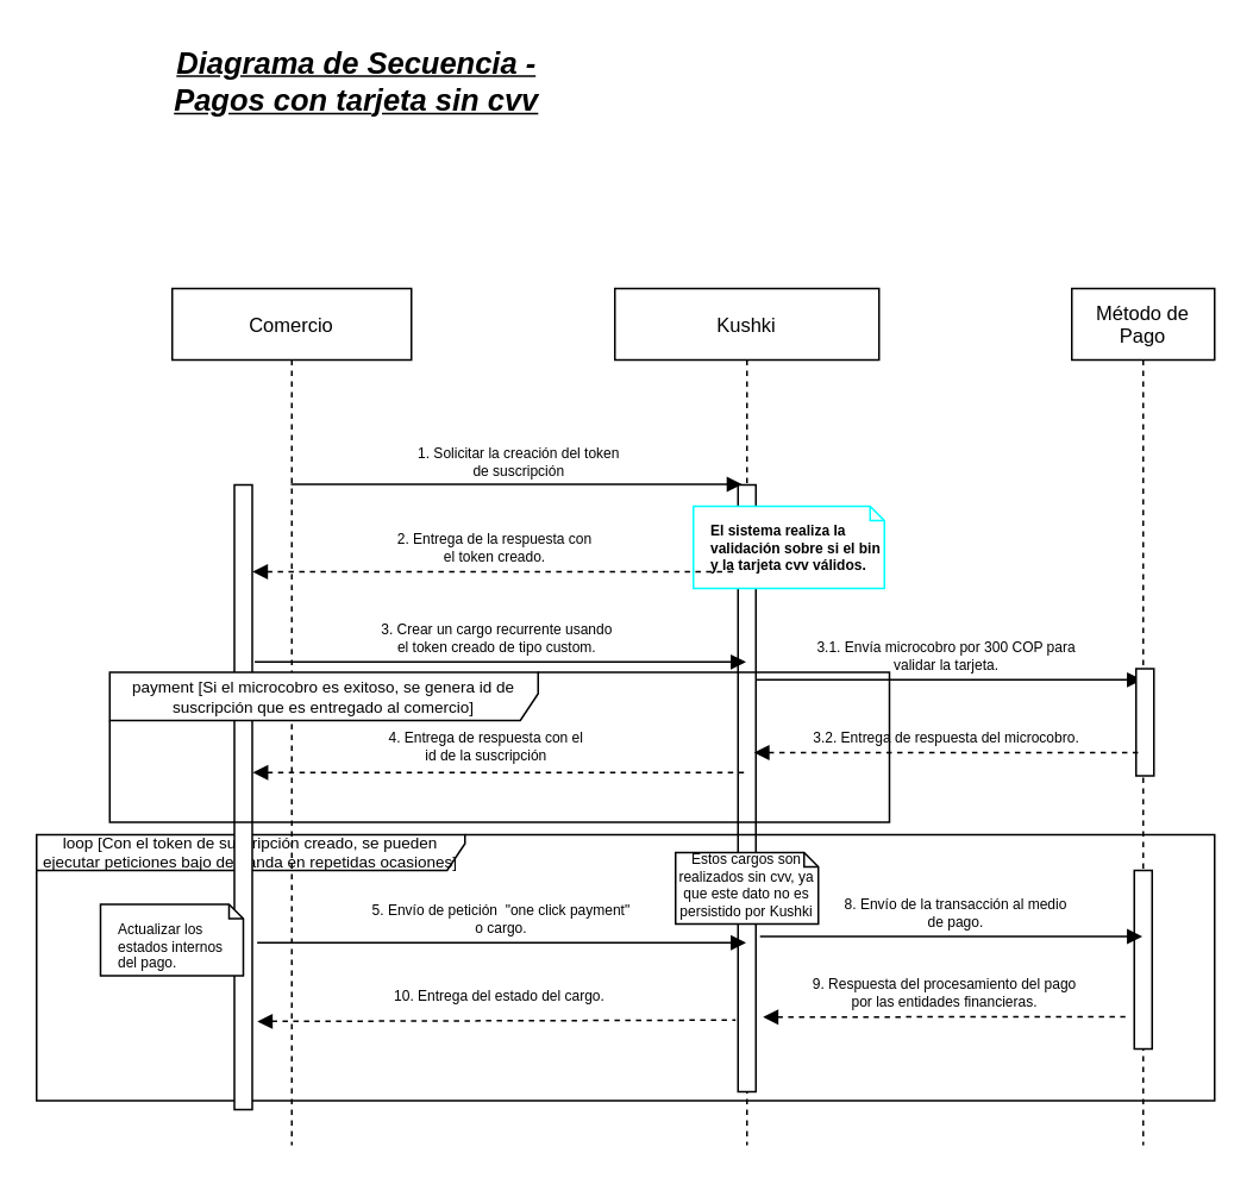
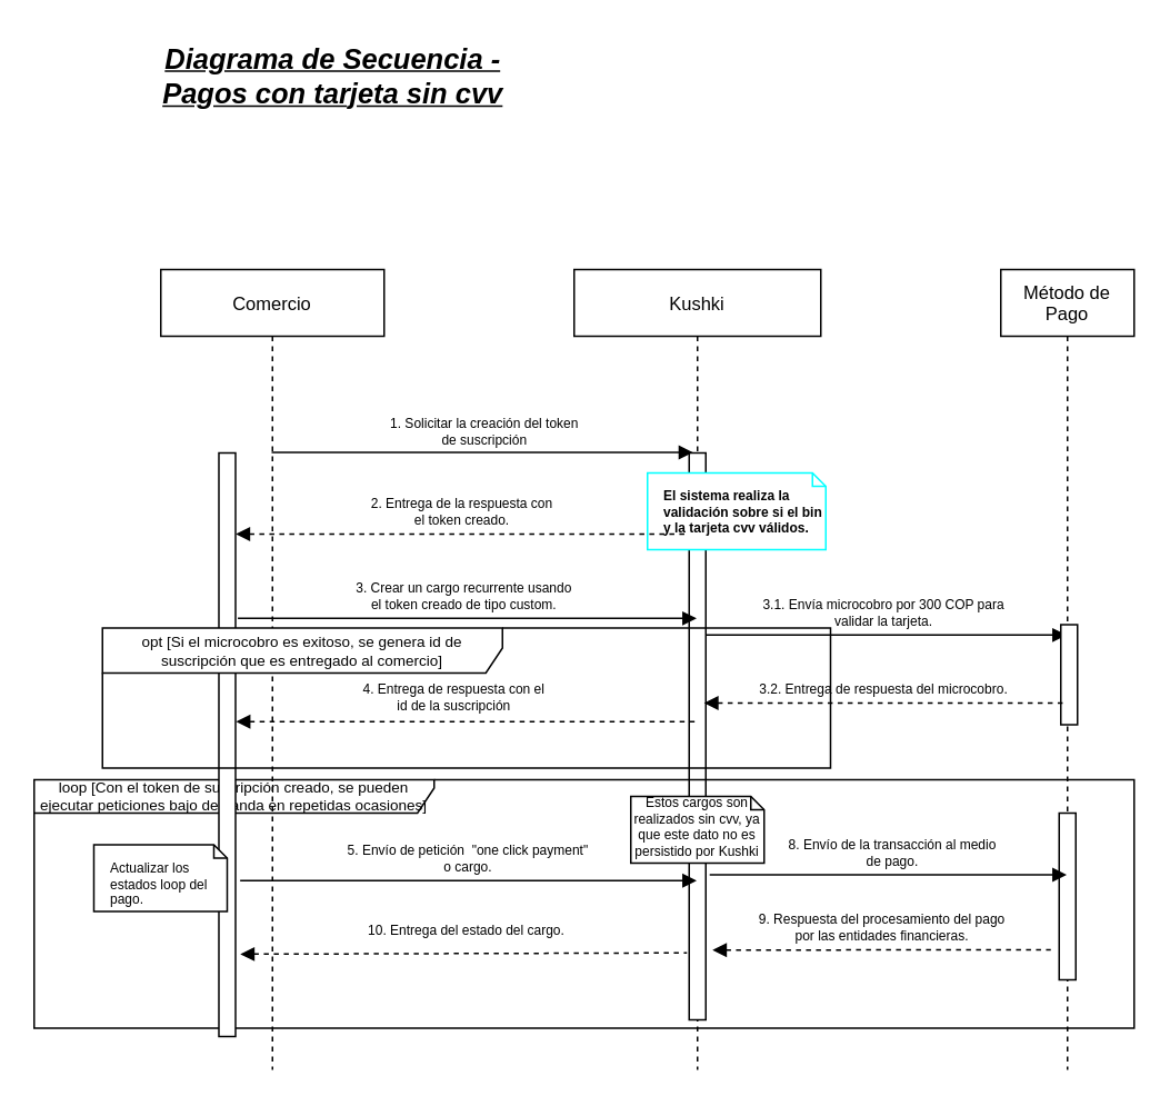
- <mxCell id="26" value="payment [Si el microcobro es exitoso, se genera id de suscripción que es entregado al comercio]" style="shape=umlFrame;whiteSpace=wrap;html=1;width=240;height=27;fontSize=9;strokeWidth=1;gradientColor=none;swimlaneFillColor=none;sketch=0;labelBackgroundColor=none;" parent="1" vertex="1"><mxGeometry x="61" y="376" width="436.83" height="84" as="geometry" /></mxCell>
+ <mxCell id="26" value="opt [Si el microcobro es exitoso, se genera id de suscripción que es entregado al comercio]" style="shape=umlFrame;whiteSpace=wrap;html=1;width=240;height=27;fontSize=9;strokeWidth=1;gradientColor=none;swimlaneFillColor=none;sketch=0;labelBackgroundColor=none;" parent="1" vertex="1"><mxGeometry x="61" y="376" width="436.83" height="84" as="geometry" /></mxCell>
- <mxCell id="22" value="&lt;p style=&quot;margin: 10px 0px 0px 10px ; text-align: left ; font-size: 8px&quot;&gt;Actualizar los estados internos del pago.&lt;/p&gt;" style="shape=note;html=1;size=8;spacingLeft=0;align=center;html=1;overflow=fill;whiteSpace=wrap;align=center;shadow=0;fontSize=8;spacingTop=0;spacingBottom=0;spacing=0;strokeWidth=1;labelBackgroundColor=none;" parent="1" vertex="1"><mxGeometry x="55.83" y="506" width="80" height="40" as="geometry" /></mxCell>
+ <mxCell id="22" value="&lt;p style=&quot;margin: 10px 0px 0px 10px ; text-align: left ; font-size: 8px&quot;&gt;Actualizar los estados loop del pago.&lt;/p&gt;" style="shape=note;html=1;size=8;spacingLeft=0;align=center;html=1;overflow=fill;whiteSpace=wrap;align=center;shadow=0;fontSize=8;spacingTop=0;spacingBottom=0;spacing=0;strokeWidth=1;labelBackgroundColor=none;" parent="1" vertex="1"><mxGeometry x="55.83" y="506" width="80" height="40" as="geometry" /></mxCell>
